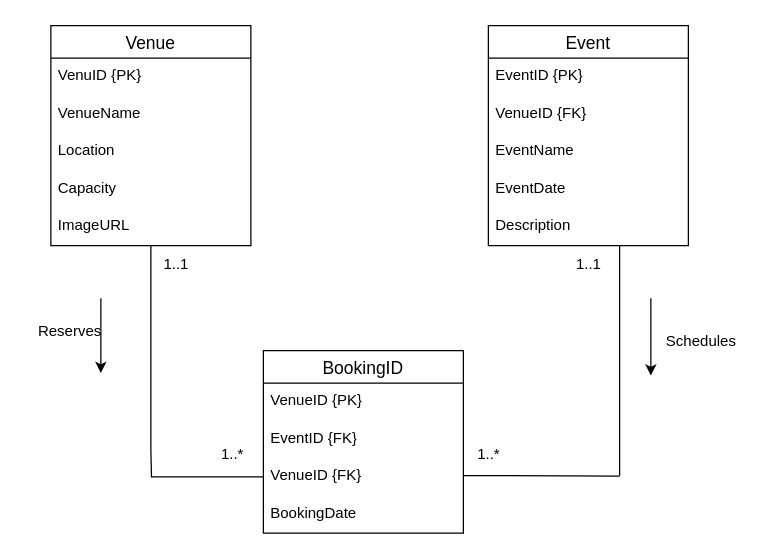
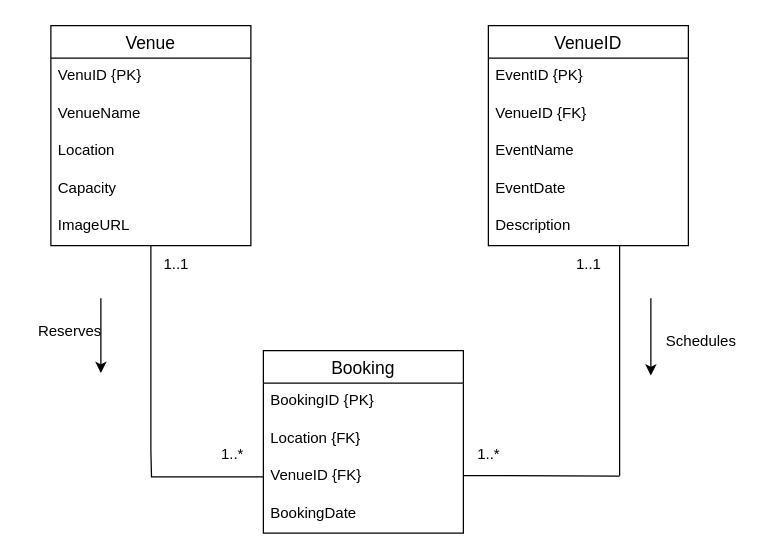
- <mxCell id="14" value="Event" style="swimlane;fontStyle=0;childLayout=stackLayout;horizontal=1;startSize=26;horizontalStack=0;resizeParent=1;resizeParentMax=0;resizeLast=0;collapsible=1;marginBottom=0;align=center;fontSize=14;" parent="1" vertex="1"><mxGeometry x="390" y="20" width="160" height="176" as="geometry" /></mxCell>
+ <mxCell id="14" value="VenueID" style="swimlane;fontStyle=0;childLayout=stackLayout;horizontal=1;startSize=26;horizontalStack=0;resizeParent=1;resizeParentMax=0;resizeLast=0;collapsible=1;marginBottom=0;align=center;fontSize=14;" parent="1" vertex="1"><mxGeometry x="390" y="20" width="160" height="176" as="geometry" /></mxCell>
- <mxCell id="2" value="BookingID" style="swimlane;fontStyle=0;childLayout=stackLayout;horizontal=1;startSize=26;horizontalStack=0;resizeParent=1;resizeParentMax=0;resizeLast=0;collapsible=1;marginBottom=0;align=center;fontSize=14;" parent="1" vertex="1"><mxGeometry x="210" y="280" width="160" height="146" as="geometry" /></mxCell>
+ <mxCell id="2" value="Booking" style="swimlane;fontStyle=0;childLayout=stackLayout;horizontal=1;startSize=26;horizontalStack=0;resizeParent=1;resizeParentMax=0;resizeLast=0;collapsible=1;marginBottom=0;align=center;fontSize=14;" parent="1" vertex="1"><mxGeometry x="210" y="280" width="160" height="146" as="geometry" /></mxCell>
- <mxCell id="3" value="VenueID {PK}" style="text;strokeColor=none;fillColor=none;spacingLeft=4;spacingRight=4;overflow=hidden;rotatable=0;points=[[0,0.5],[1,0.5]];portConstraint=eastwest;fontSize=12;whiteSpace=wrap;html=1;" parent="2" vertex="1"><mxGeometry y="26" width="160" height="30" as="geometry" /></mxCell>
+ <mxCell id="3" value="BookingID {PK}" style="text;strokeColor=none;fillColor=none;spacingLeft=4;spacingRight=4;overflow=hidden;rotatable=0;points=[[0,0.5],[1,0.5]];portConstraint=eastwest;fontSize=12;whiteSpace=wrap;html=1;" parent="2" vertex="1"><mxGeometry y="26" width="160" height="30" as="geometry" /></mxCell>
- <mxCell id="4" value="EventID {FK}" style="text;strokeColor=none;fillColor=none;spacingLeft=4;spacingRight=4;overflow=hidden;rotatable=0;points=[[0,0.5],[1,0.5]];portConstraint=eastwest;fontSize=12;whiteSpace=wrap;html=1;" parent="2" vertex="1"><mxGeometry y="56" width="160" height="30" as="geometry" /></mxCell>
+ <mxCell id="4" value="Location {FK}" style="text;strokeColor=none;fillColor=none;spacingLeft=4;spacingRight=4;overflow=hidden;rotatable=0;points=[[0,0.5],[1,0.5]];portConstraint=eastwest;fontSize=12;whiteSpace=wrap;html=1;" parent="2" vertex="1"><mxGeometry y="56" width="160" height="30" as="geometry" /></mxCell>
